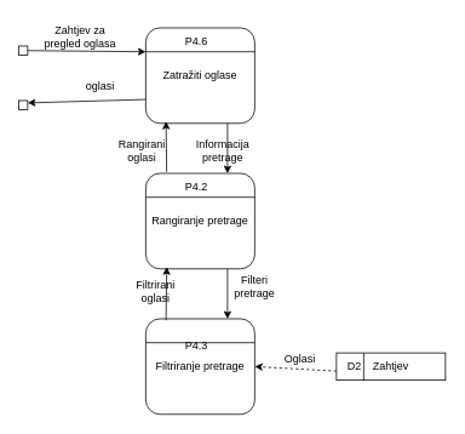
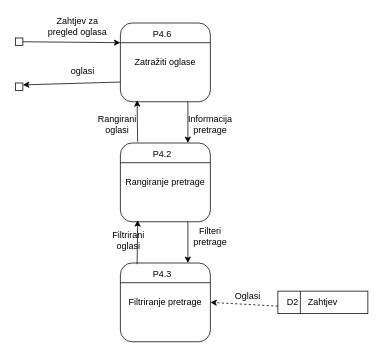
- <mxCell id="9" value="Zahtjev za pregled oglasa" style="text;html=1;align=center;verticalAlign=middle;whiteSpace=wrap;rounded=0;" vertex="1" parent="1"><mxGeometry x="38" y="25" width="100" height="30" as="geometry" /></mxCell>
+ <mxCell id="9" value="Zahtjev za pregled oglasa" style="text;html=1;align=center;verticalAlign=middle;whiteSpace=wrap;rounded=0;" vertex="1" parent="1"><mxGeometry x="53" y="20" width="100" height="30" as="geometry" /></mxCell>
- <mxCell id="26" value="Informacija pretrage" style="text;html=1;align=center;verticalAlign=middle;whiteSpace=wrap;rounded=0;" vertex="1" parent="1"><mxGeometry x="215" y="150" width="60" height="30" as="geometry" /></mxCell>
+ <mxCell id="26" value="Informacija pretrage" style="text;html=1;align=center;verticalAlign=middle;whiteSpace=wrap;rounded=0;" vertex="1" parent="1"><mxGeometry x="250" y="150" width="60" height="30" as="geometry" /></mxCell>
- <mxCell id="19" value="P4.3" style="text;html=1;align=center;verticalAlign=middle;whiteSpace=wrap;rounded=0;" vertex="1" parent="1"><mxGeometry x="186" y="365" width="60" height="30" as="geometry" /></mxCell>
+ <mxCell id="19" value="P4.3" style="text;html=1;align=center;verticalAlign=middle;whiteSpace=wrap;rounded=0;" vertex="1" parent="1"><mxGeometry x="186" y="350" width="60" height="30" as="geometry" /></mxCell>
